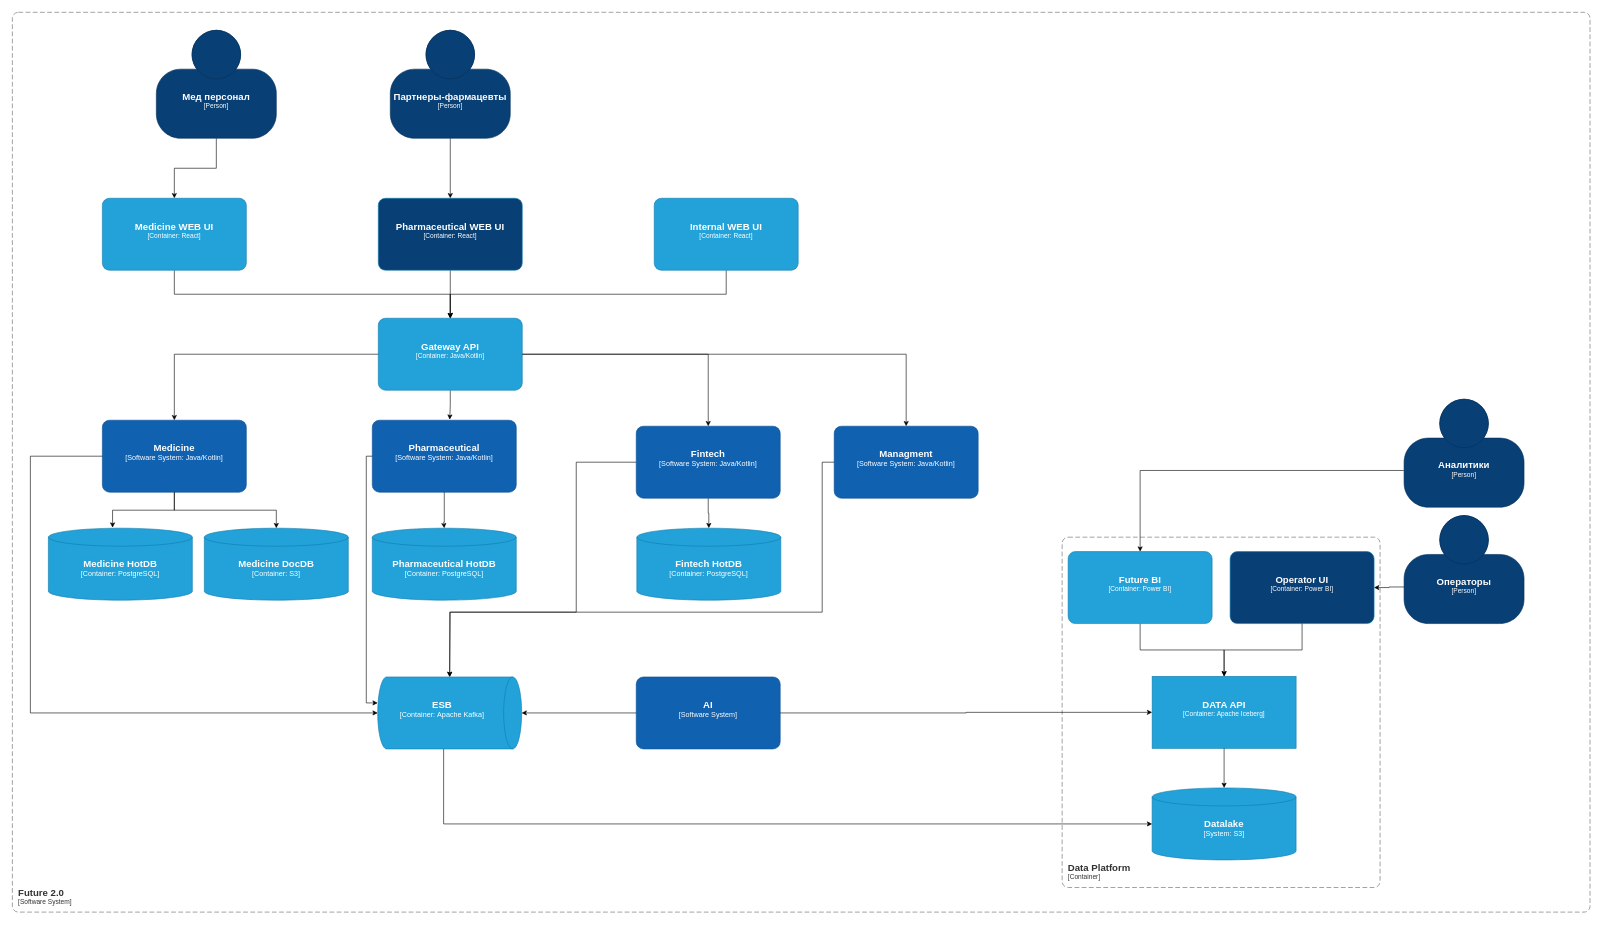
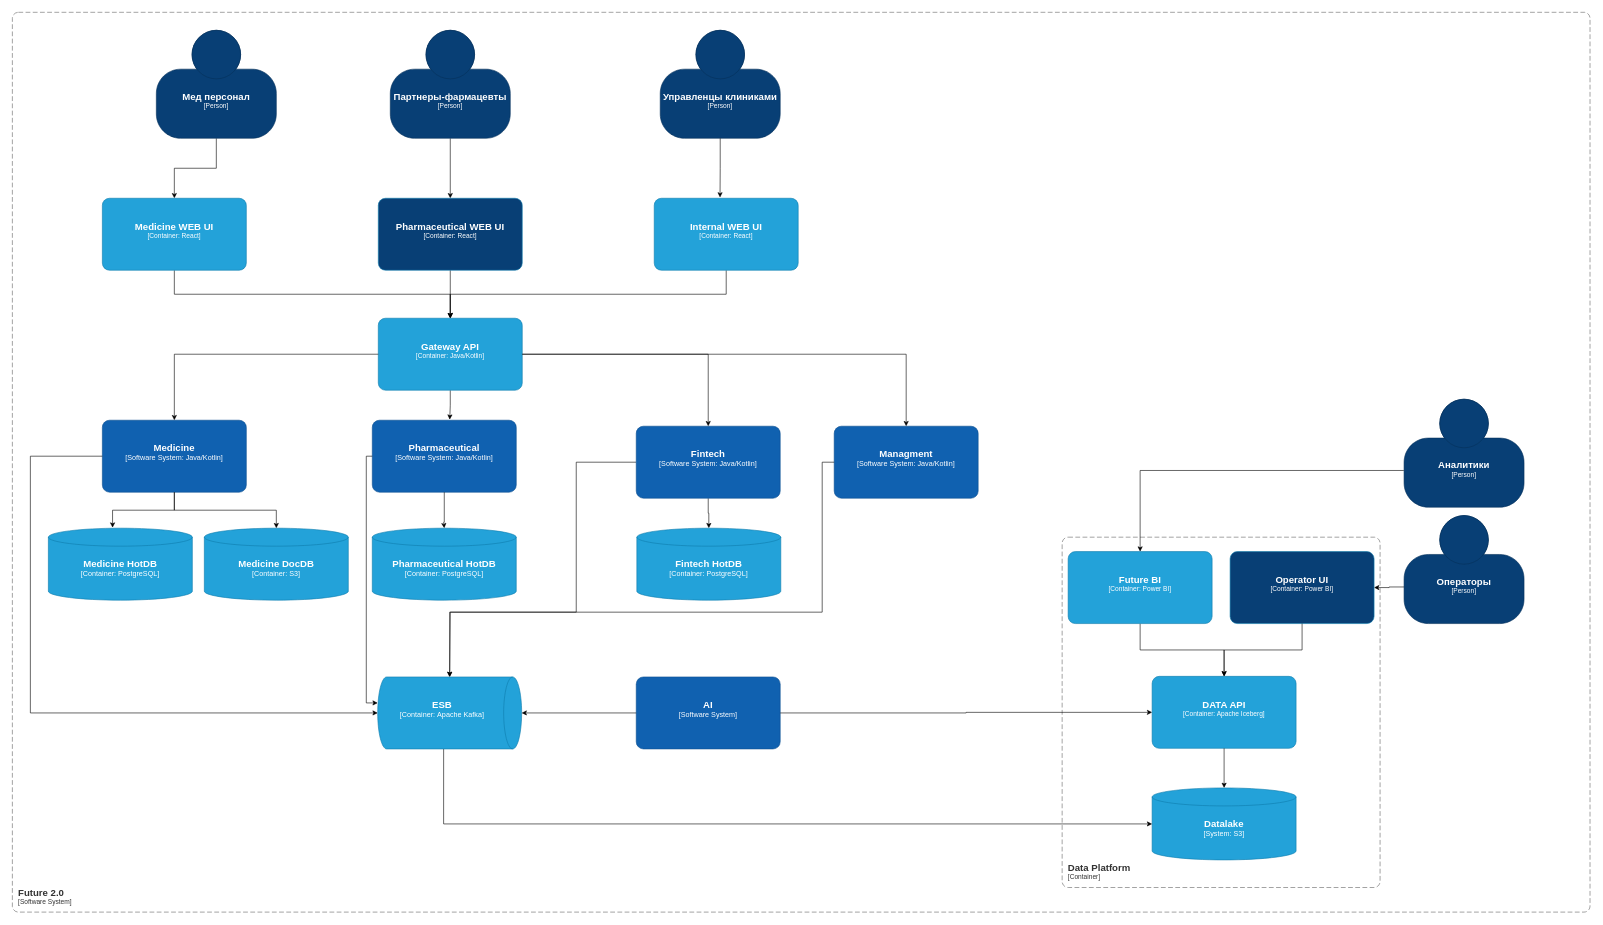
+ <mxCell id="13" value="&lt;font style=&quot;font-size: 16px&quot;&gt;&lt;b&gt;Управленцы клиниками&lt;/b&gt;&lt;/font&gt;&lt;div&gt;[Person]&lt;/div&gt;&lt;br&gt;&lt;div&gt;&lt;font style=&quot;font-size: 11px&quot;&gt;&lt;font color=&quot;#cccccc&quot;&gt;&lt;/font&gt;&lt;/div&gt;" style="html=1;fontSize=11;dashed=0;whiteSpace=wrap;fillColor=#083F75;strokeColor=#06315C;fontColor=#ffffff;shape=mxgraph.c4.person2;align=center;metaEdit=1;points=[[0.5,0,0],[1,0.5,0],[1,0.75,0],[0.75,1,0],[0.5,1,0],[0.25,1,0],[0,0.75,0],[0,0.5,0]];resizable=0;" parent="1" vertex="1"><mxGeometry x="1100" y="50" width="200" height="180" as="geometry" /></mxCell>
+ <mxCell id="28" style="edgeStyle=orthogonalEdgeStyle;rounded=0;orthogonalLoop=1;jettySize=auto;html=1;entryX=0.457;entryY=-0.011;entryDx=0;entryDy=0;entryPerimeter=0;" parent="1" source="13" target="4" edge="1"><mxGeometry relative="1" as="geometry" /></mxCell>
- <mxCell id="35" value="&lt;font style=&quot;font-size: 16px&quot;&gt;&lt;b&gt;DATA API&lt;/b&gt;&lt;/font&gt;&lt;div&gt;[Container: Apache Iceberg]&lt;/div&gt;&lt;br&gt;&lt;div&gt;&lt;font style=&quot;font-size: 11px&quot;&gt;&lt;font color=&quot;#E6E6E6&quot;&gt;&lt;/font&gt;&lt;/div&gt;" style="whiteSpace=wrap;html=1;fontSize=11;labelBackgroundColor=none;fillColor=#23A2D9;fontColor=#ffffff;align=center;arcSize=10;strokeColor=#0E7DAD;metaEdit=1;resizable=0;points=[[0.25,0,0],[0.5,0,0],[0.75,0,0],[1,0.25,0],[1,0.5,0],[1,0.75,0],[0.75,1,0],[0.5,1,0],[0.25,1,0],[0,0.75,0],[0,0.5,0],[0,0.25,0]];rounded=0;" parent="1" vertex="1"><mxGeometry x="1920" y="1127" width="240" height="120" as="geometry" /></mxCell>
+ <mxCell id="35" value="&lt;font style=&quot;font-size: 16px&quot;&gt;&lt;b&gt;DATA API&lt;/b&gt;&lt;/font&gt;&lt;div&gt;[Container: Apache Iceberg]&lt;/div&gt;&lt;br&gt;&lt;div&gt;&lt;font style=&quot;font-size: 11px&quot;&gt;&lt;font color=&quot;#E6E6E6&quot;&gt;&lt;/font&gt;&lt;/div&gt;" style="rounded=1;whiteSpace=wrap;html=1;fontSize=11;labelBackgroundColor=none;fillColor=#23A2D9;fontColor=#ffffff;align=center;arcSize=10;strokeColor=#0E7DAD;metaEdit=1;resizable=0;points=[[0.25,0,0],[0.5,0,0],[0.75,0,0],[1,0.25,0],[1,0.5,0],[1,0.75,0],[0.75,1,0],[0.5,1,0],[0.25,1,0],[0,0.75,0],[0,0.5,0],[0,0.25,0]];" parent="1" vertex="1"><mxGeometry x="1920" y="1127" width="240" height="120" as="geometry" /></mxCell>
